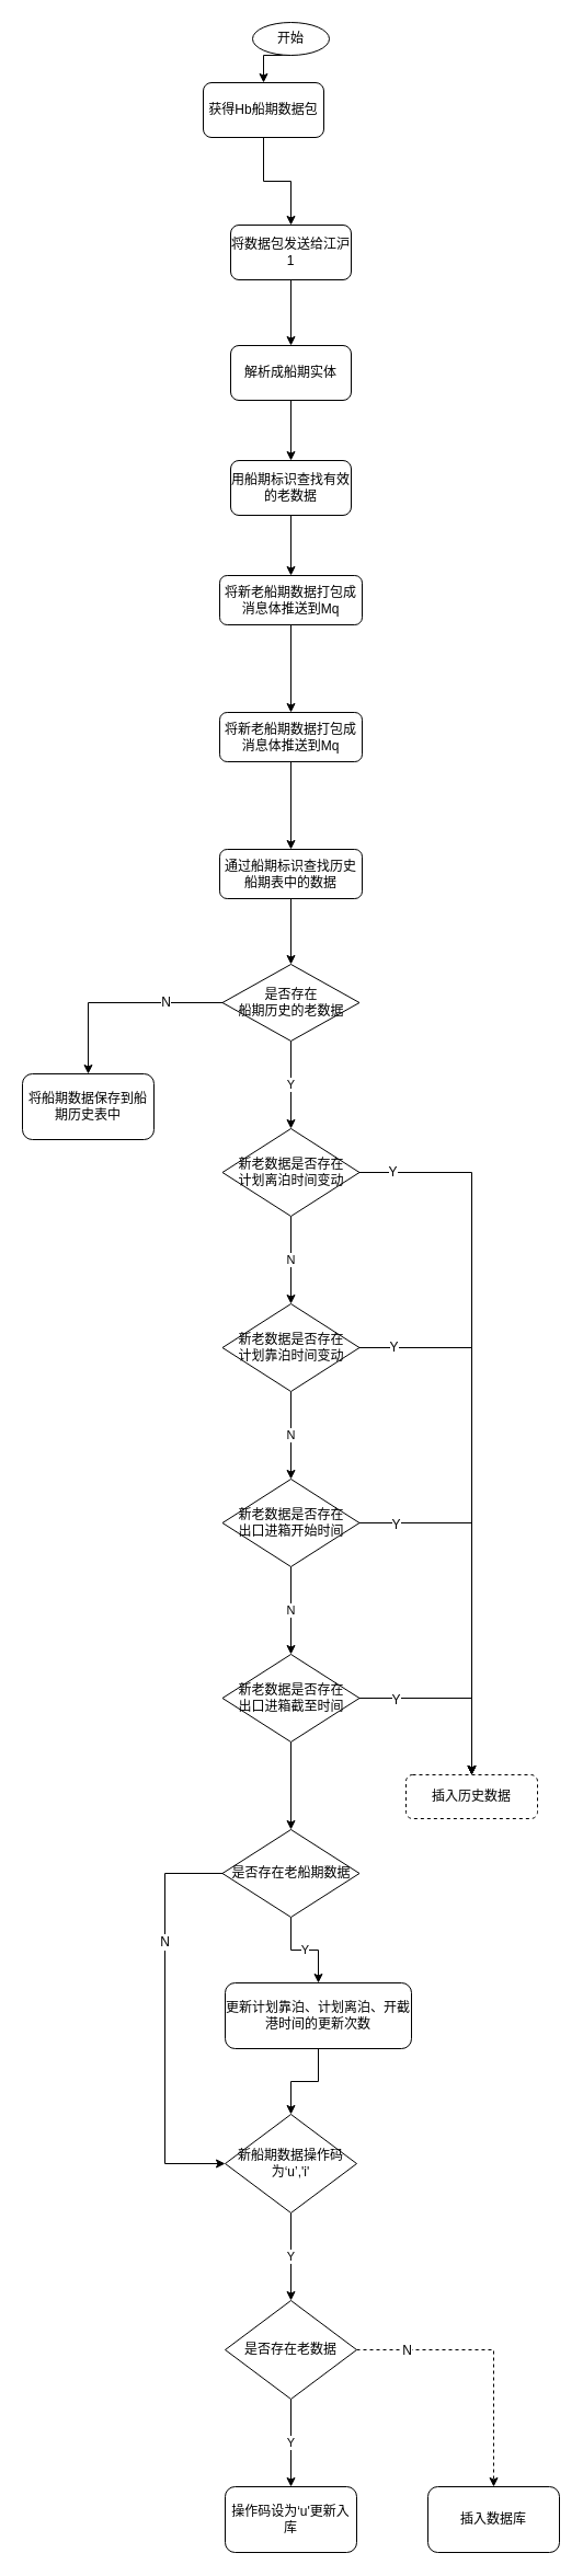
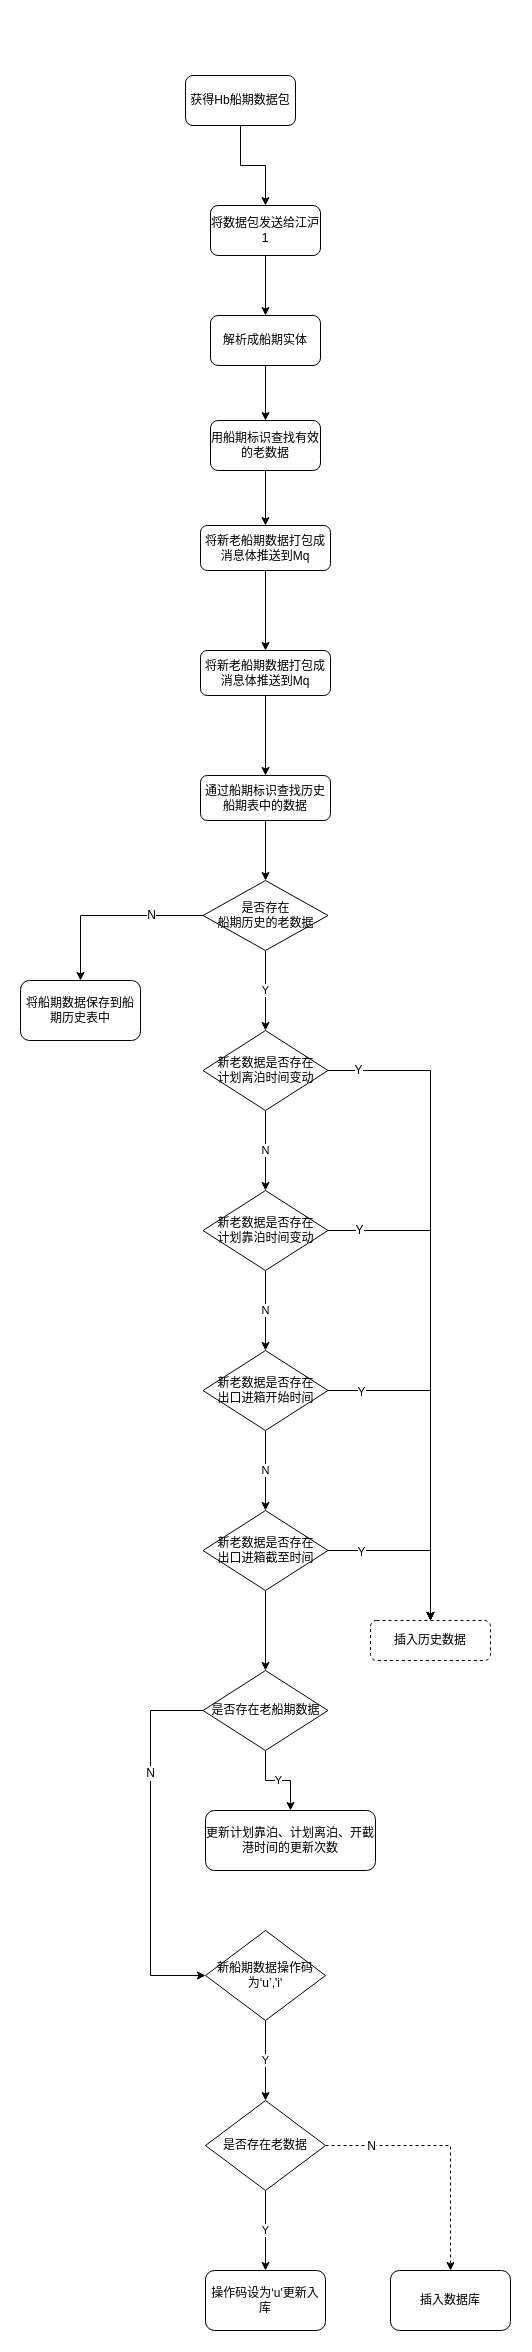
- <mxCell id="3" value="开始" style="ellipse;whiteSpace=wrap;html=1;" parent="1" vertex="1"><mxGeometry x="230" y="20" width="70" height="30" as="geometry" /></mxCell>
- <mxCell id="2" style="edgeStyle=orthogonalEdgeStyle;rounded=0;orthogonalLoop=1;jettySize=auto;html=1;exitX=0.5;exitY=1;exitDx=0;exitDy=0;entryX=0.5;entryY=0;entryDx=0;entryDy=0;" parent="1" source="3" target="5" edge="1"><mxGeometry relative="1" as="geometry" /></mxCell>
- <mxCell id="44" style="edgeStyle=orthogonalEdgeStyle;rounded=0;orthogonalLoop=1;jettySize=auto;html=1;exitX=0.5;exitY=1;exitDx=0;exitDy=0;entryX=0.5;entryY=0;entryDx=0;entryDy=0;" edge="1" parent="1" source="45" target="47"><mxGeometry relative="1" as="geometry" /></mxCell>
